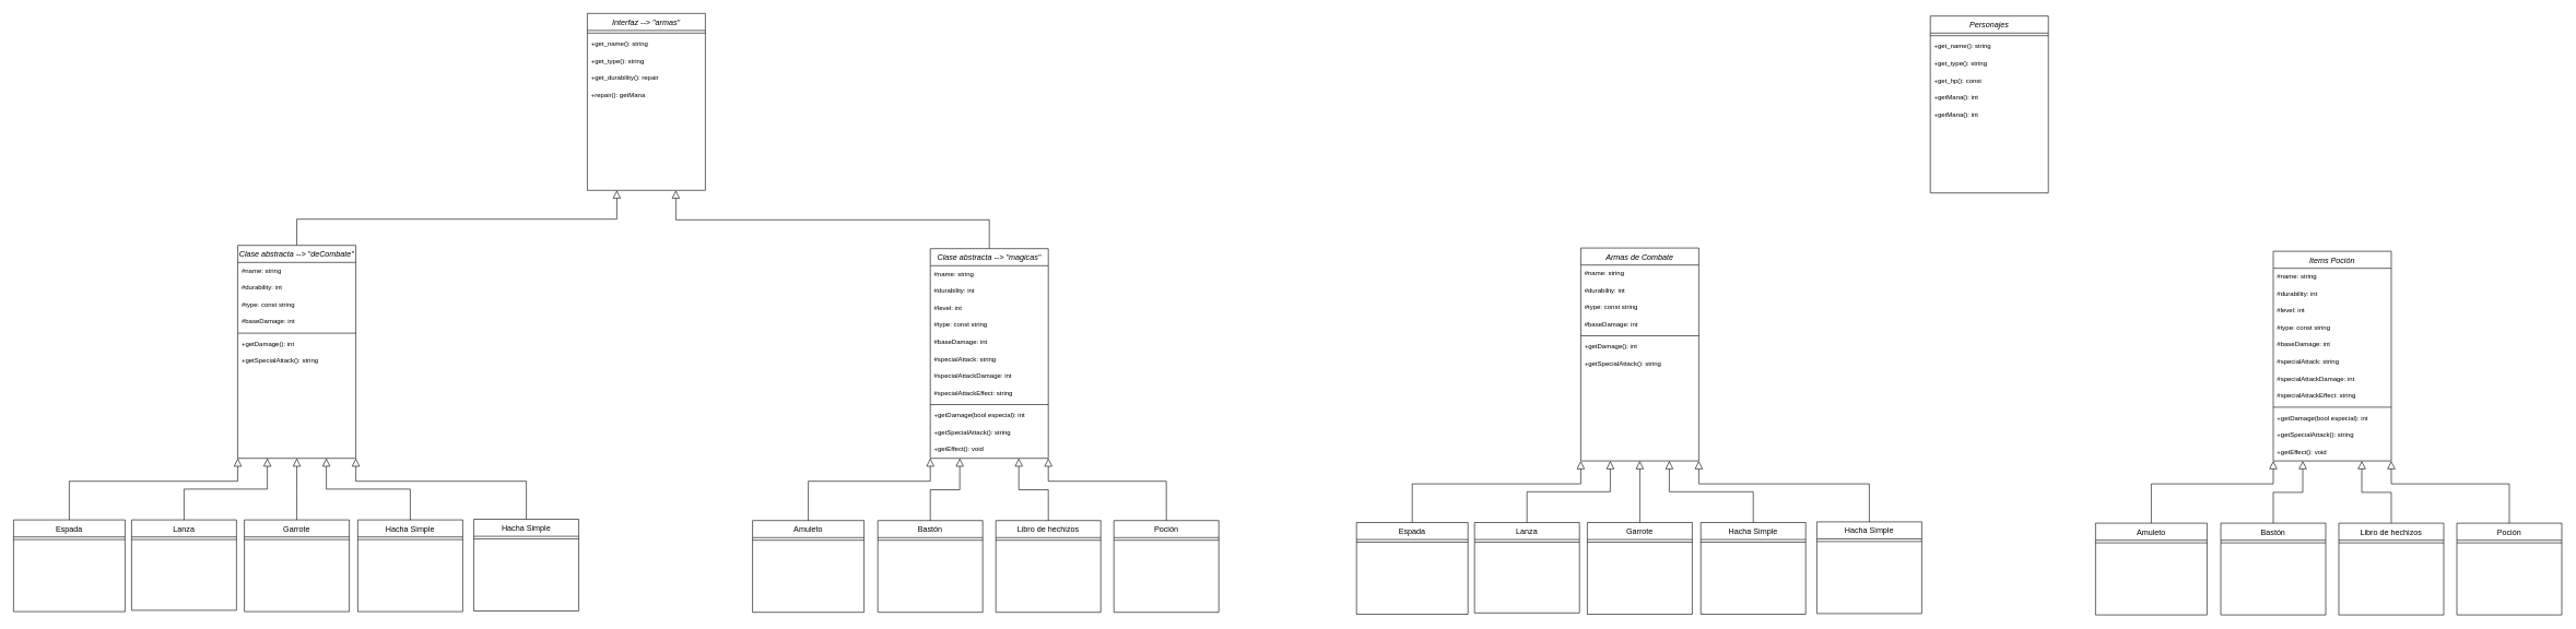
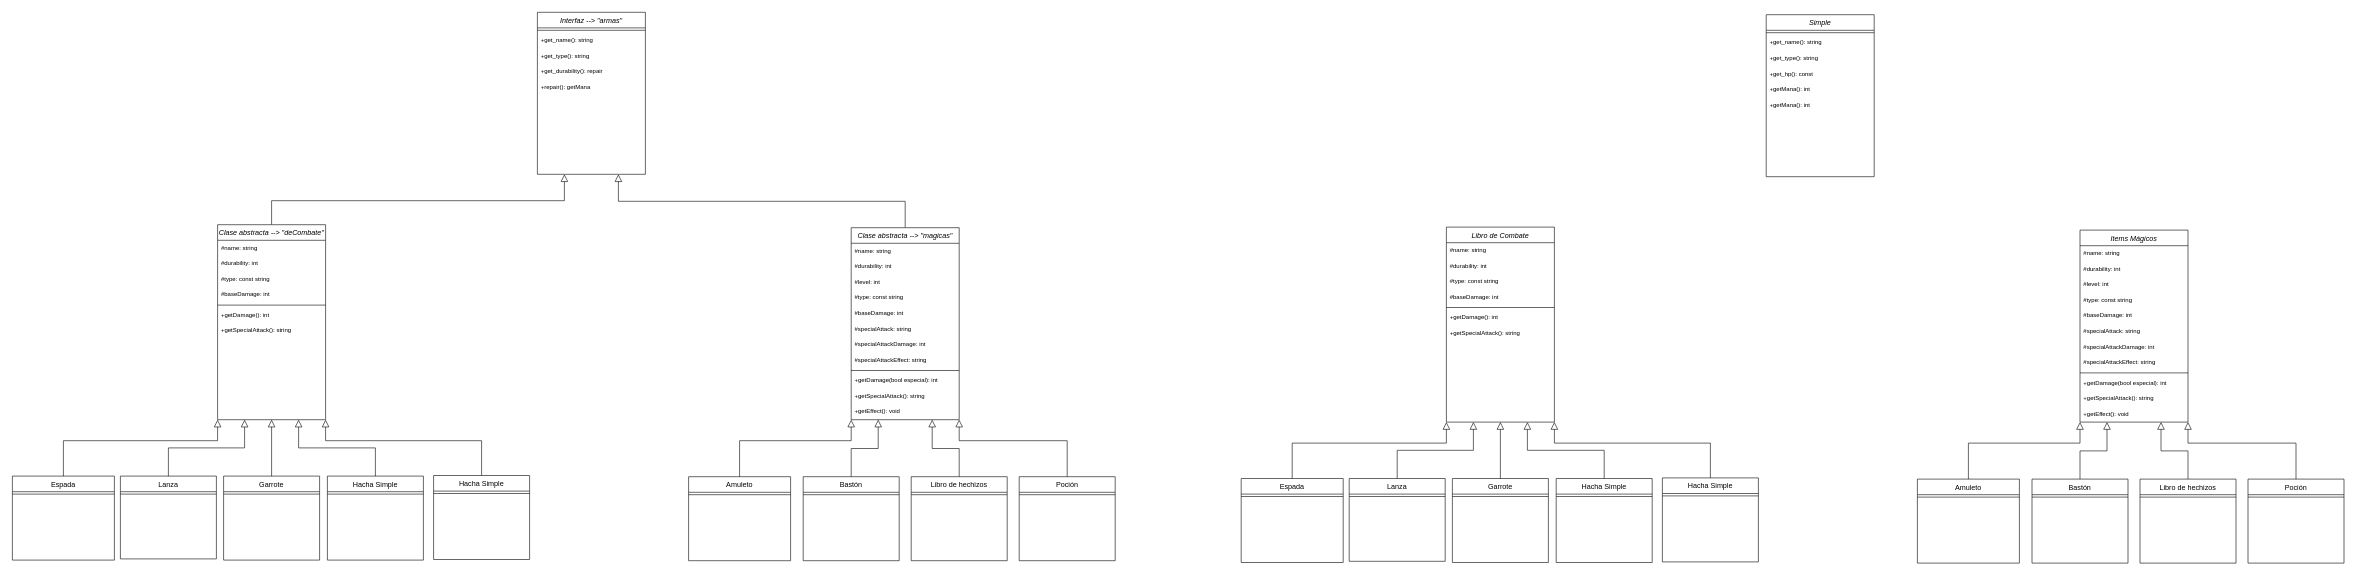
- <mxCell id="103" value="Personajes" style="swimlane;fontStyle=2;align=center;verticalAlign=top;childLayout=stackLayout;horizontal=1;startSize=26;horizontalStack=0;resizeParent=1;resizeLast=0;collapsible=1;marginBottom=0;rounded=0;shadow=0;strokeWidth=1;" vertex="1" parent="1"><mxGeometry x="2943" y="24" width="180" height="270" as="geometry"><mxRectangle x="220" y="120" width="160" height="26" as="alternateBounds" /></mxGeometry></mxCell>
+ <mxCell id="103" value="Simple" style="swimlane;fontStyle=2;align=center;verticalAlign=top;childLayout=stackLayout;horizontal=1;startSize=26;horizontalStack=0;resizeParent=1;resizeLast=0;collapsible=1;marginBottom=0;rounded=0;shadow=0;strokeWidth=1;" vertex="1" parent="1"><mxGeometry x="2943" y="24" width="180" height="270" as="geometry"><mxRectangle x="220" y="120" width="160" height="26" as="alternateBounds" /></mxGeometry></mxCell>
- <mxCell id="83" value="Armas de Combate" style="swimlane;fontStyle=2;align=center;verticalAlign=top;childLayout=stackLayout;horizontal=1;startSize=26;horizontalStack=0;resizeParent=1;resizeLast=0;collapsible=1;marginBottom=0;rounded=0;shadow=0;strokeWidth=1;" vertex="1" parent="1"><mxGeometry x="2410" y="378" width="180" height="325" as="geometry"><mxRectangle x="220" y="120" width="160" height="26" as="alternateBounds" /></mxGeometry></mxCell>
+ <mxCell id="83" value="Libro de Combate" style="swimlane;fontStyle=2;align=center;verticalAlign=top;childLayout=stackLayout;horizontal=1;startSize=26;horizontalStack=0;resizeParent=1;resizeLast=0;collapsible=1;marginBottom=0;rounded=0;shadow=0;strokeWidth=1;" vertex="1" parent="1"><mxGeometry x="2410" y="378" width="180" height="325" as="geometry"><mxRectangle x="220" y="120" width="160" height="26" as="alternateBounds" /></mxGeometry></mxCell>
- <mxCell id="58" value="Items Poción" style="swimlane;fontStyle=2;align=center;verticalAlign=top;childLayout=stackLayout;horizontal=1;startSize=26;horizontalStack=0;resizeParent=1;resizeLast=0;collapsible=1;marginBottom=0;rounded=0;shadow=0;strokeWidth=1;" vertex="1" parent="1"><mxGeometry x="3466" y="383" width="180" height="320" as="geometry"><mxRectangle x="220" y="120" width="160" height="26" as="alternateBounds" /></mxGeometry></mxCell>
+ <mxCell id="58" value="Items Mágicos" style="swimlane;fontStyle=2;align=center;verticalAlign=top;childLayout=stackLayout;horizontal=1;startSize=26;horizontalStack=0;resizeParent=1;resizeLast=0;collapsible=1;marginBottom=0;rounded=0;shadow=0;strokeWidth=1;" vertex="1" parent="1"><mxGeometry x="3466" y="383" width="180" height="320" as="geometry"><mxRectangle x="220" y="120" width="160" height="26" as="alternateBounds" /></mxGeometry></mxCell>
